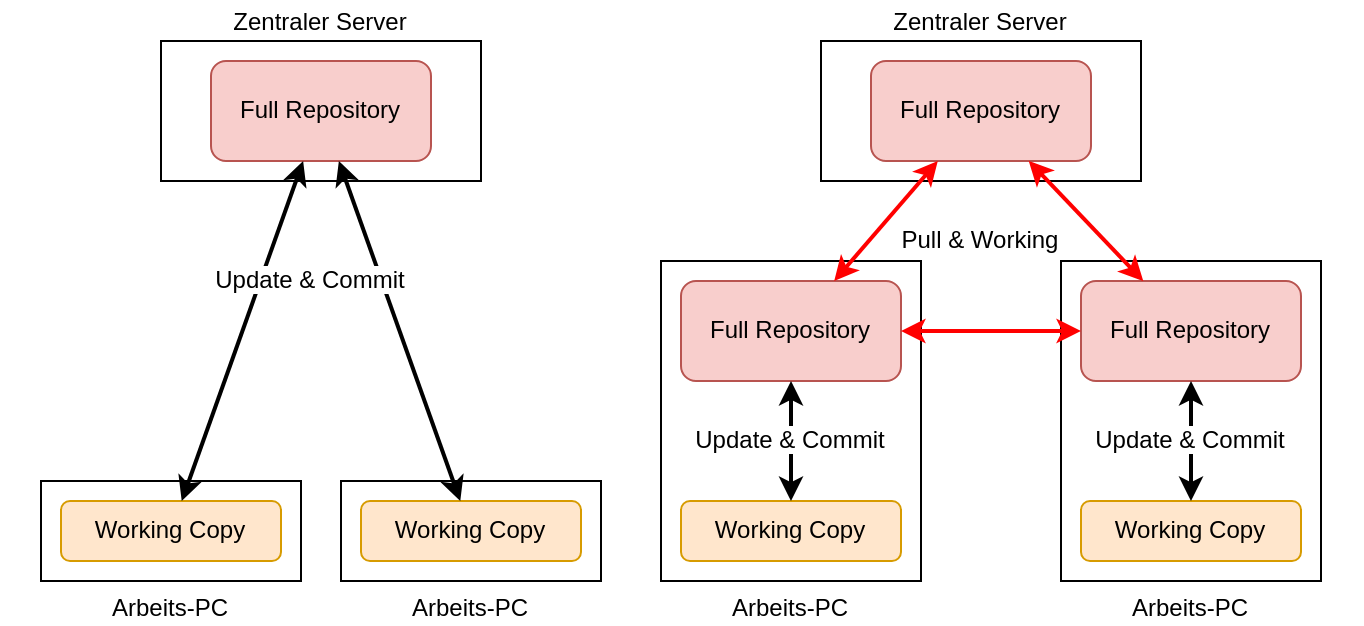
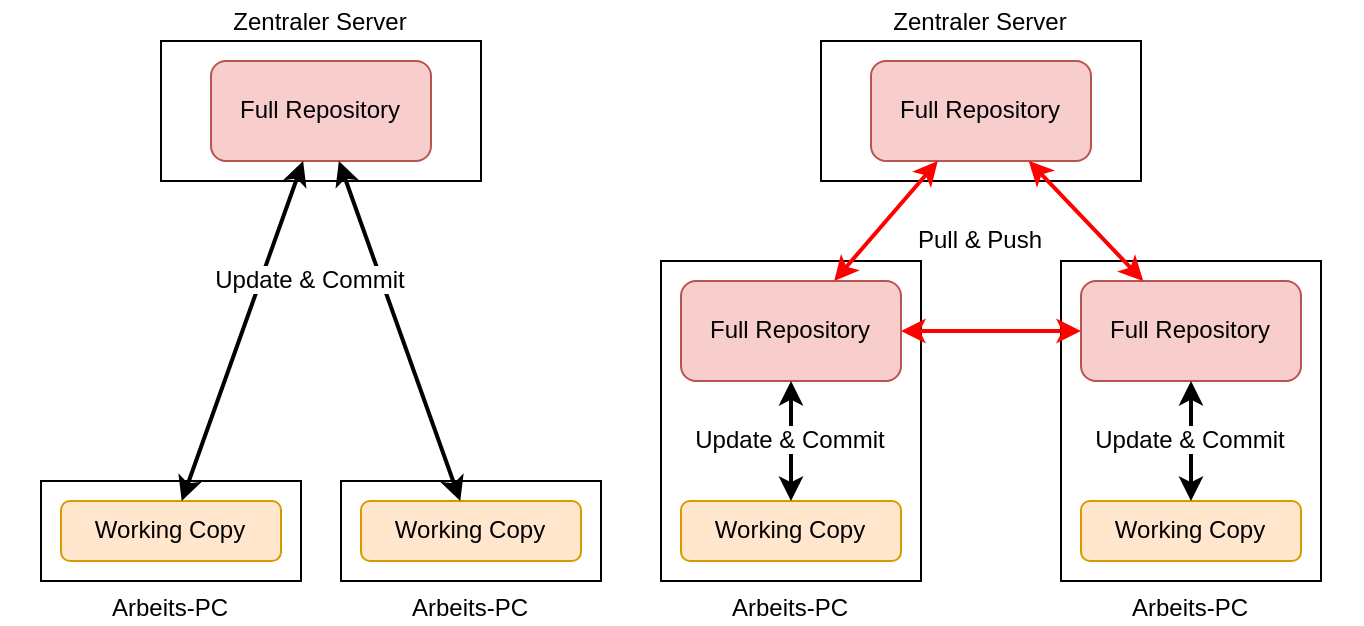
- <mxCell id="24" value="&lt;span style=&quot;background-color: rgb(255 , 255 , 255)&quot;&gt;Pull &amp;amp; Working&lt;/span&gt;" style="text;html=1;strokeColor=none;fillColor=none;align=center;verticalAlign=middle;whiteSpace=wrap;rounded=0;fontSize=12;" parent="1" vertex="1"><mxGeometry x="435" y="110" width="110" height="20" as="geometry" /></mxCell>
+ <mxCell id="24" value="&lt;span style=&quot;background-color: rgb(255 , 255 , 255)&quot;&gt;Pull &amp;amp; Push&lt;/span&gt;" style="text;html=1;strokeColor=none;fillColor=none;align=center;verticalAlign=middle;whiteSpace=wrap;rounded=0;fontSize=12;" parent="1" vertex="1"><mxGeometry x="435" y="110" width="110" height="20" as="geometry" /></mxCell>
